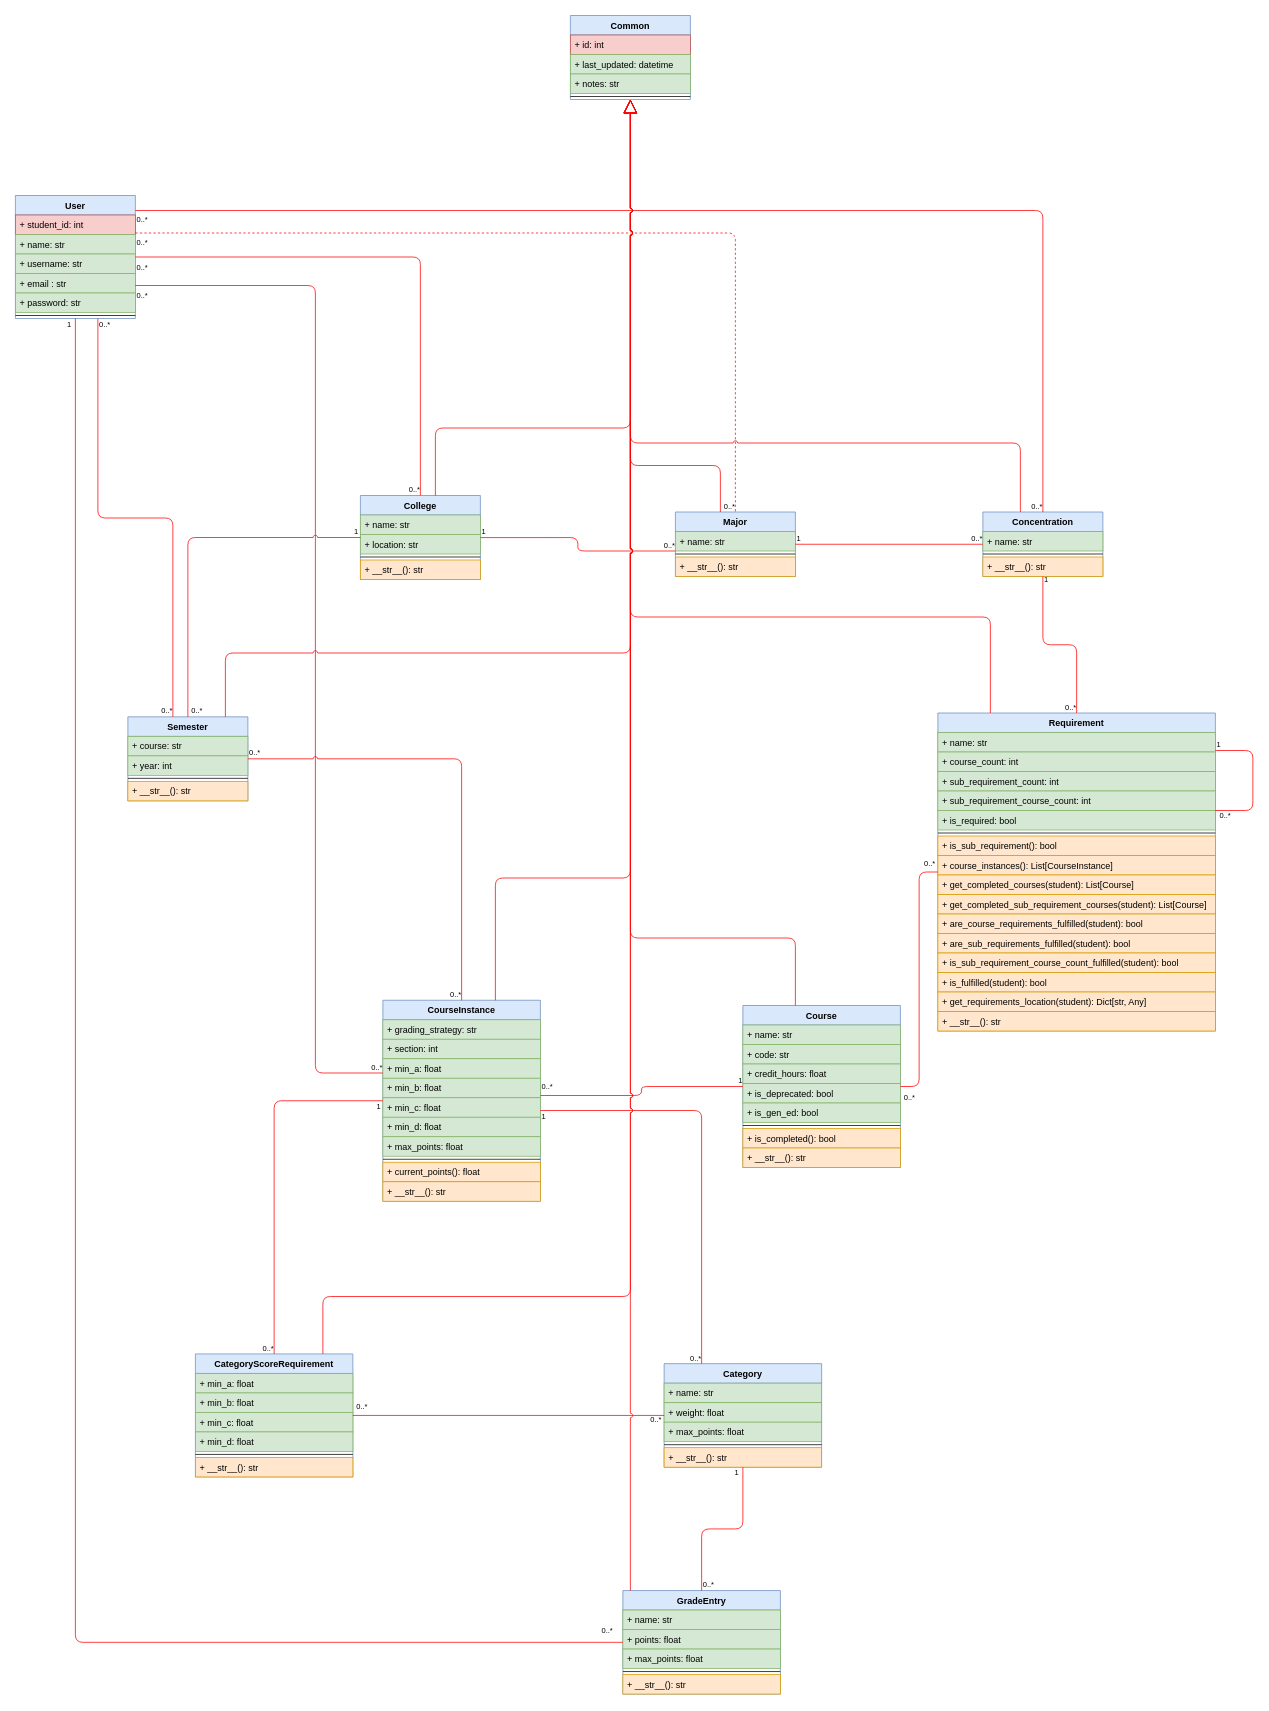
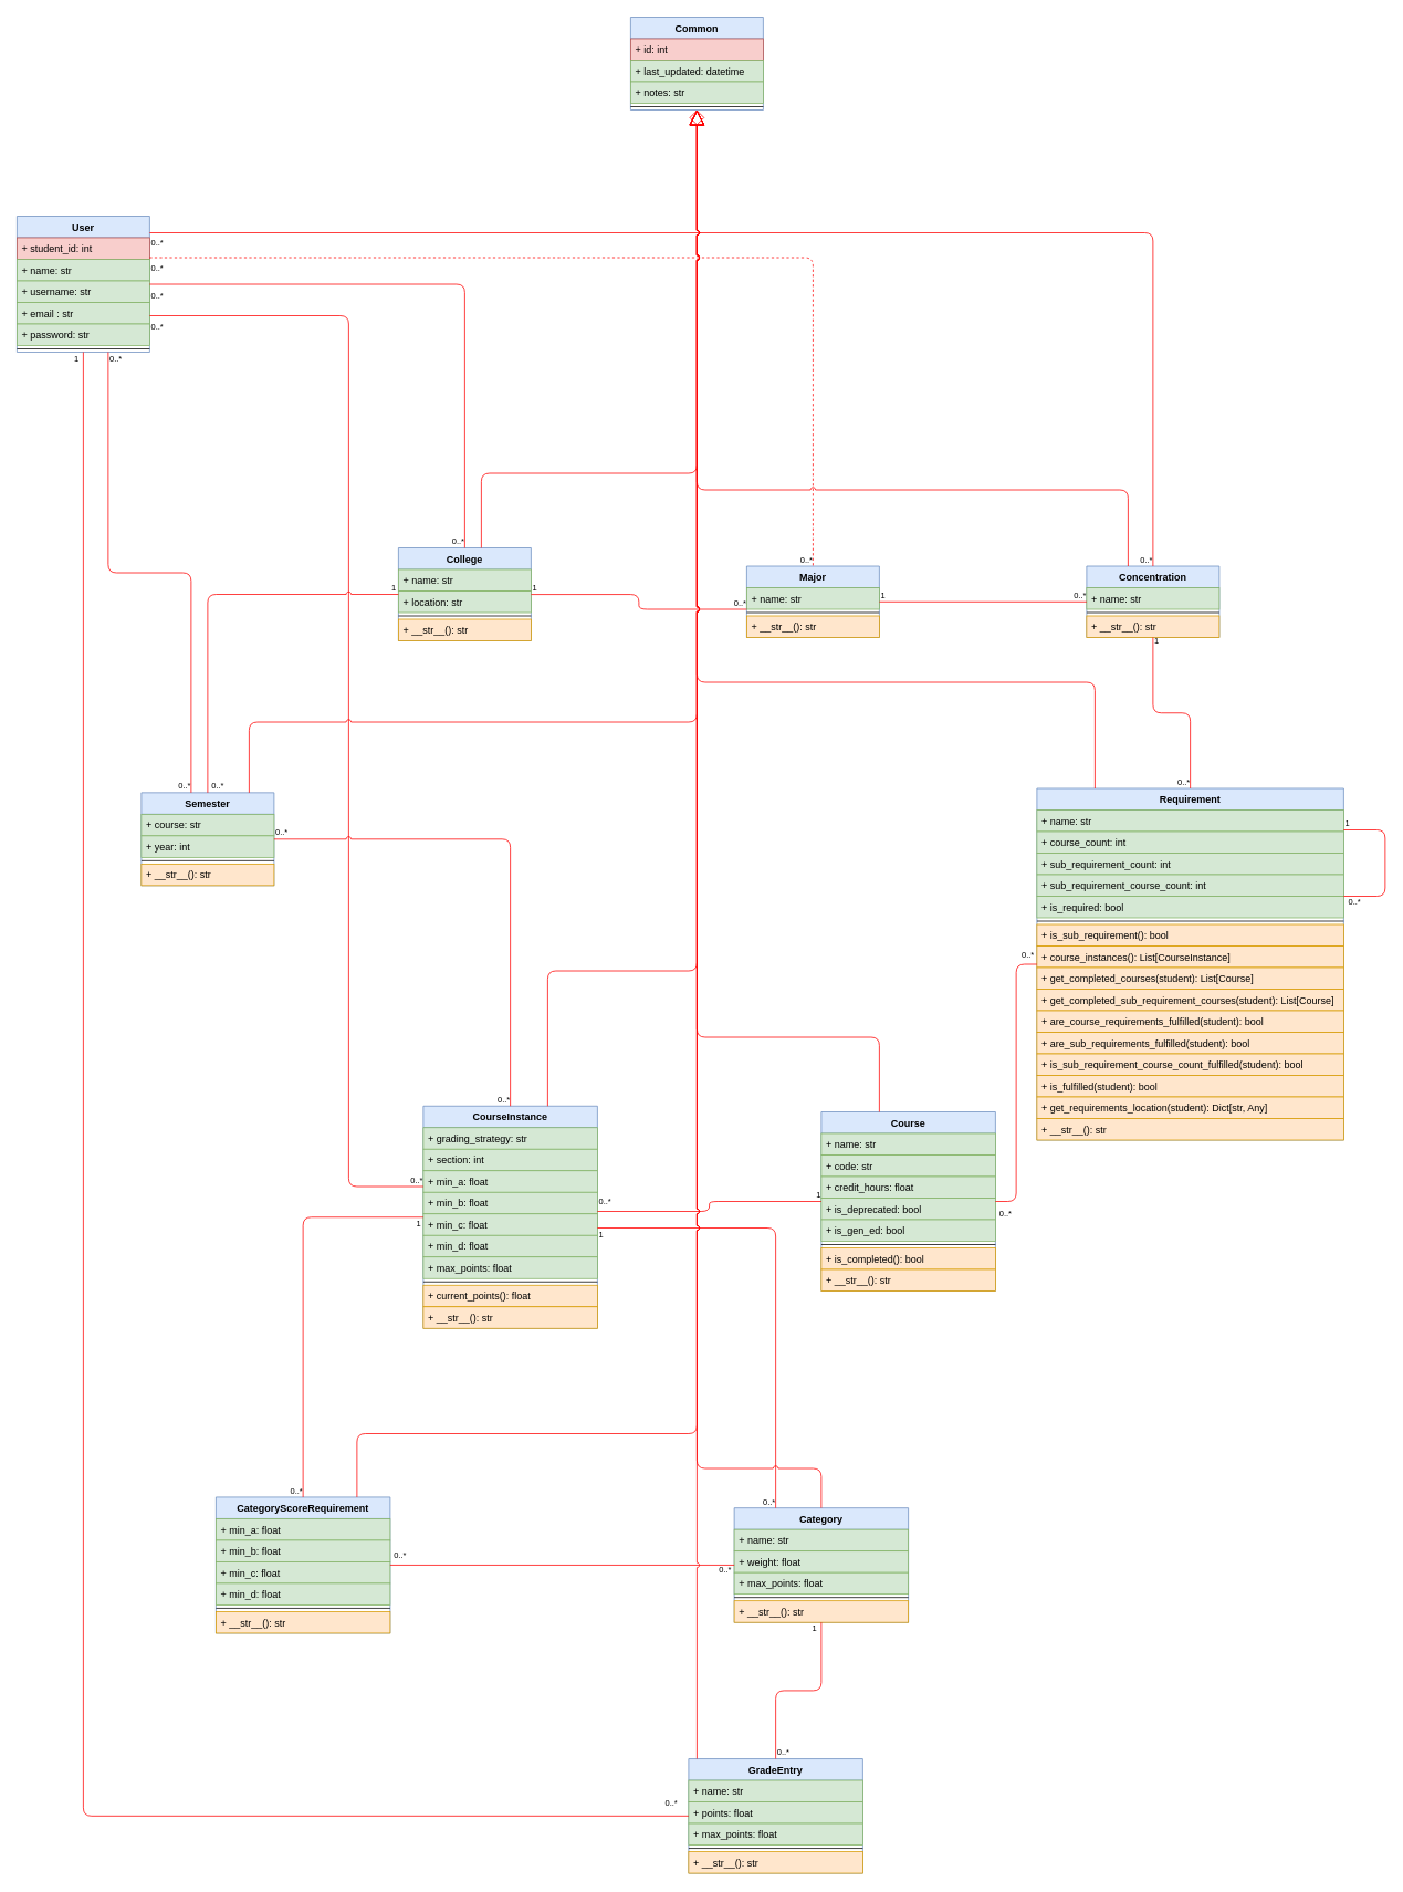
- <mxCell id="145" value="" style="endArrow=block;endSize=16;endFill=0;html=1;strokeColor=#FF0000;edgeStyle=elbowEdgeStyle;elbow=vertical;jumpStyle=arc;" edge="1" parent="1" source="14" target="137"><mxGeometry width="160" relative="1" as="geometry"><mxPoint x="1170" y="230" as="sourcePoint" /><mxPoint x="1090" y="-50" as="targetPoint" /><Array as="points"><mxPoint x="960" y="620" /><mxPoint x="960" y="590" /><mxPoint x="840" y="590" /><mxPoint x="950" y="440" /></Array></mxGeometry></mxCell>
- <mxCell id="147" value="" style="endArrow=block;endSize=16;endFill=0;html=1;strokeColor=#FF0000;edgeStyle=elbowEdgeStyle;elbow=vertical;jumpStyle=arc;" edge="1" parent="1" source="39" target="137"><mxGeometry width="160" relative="1" as="geometry"><mxPoint x="960" y="1250" as="sourcePoint" /><mxPoint x="880" y="970" as="targetPoint" /><Array as="points"><mxPoint x="1060" y="1250" /><mxPoint x="840" y="1250" /><mxPoint x="920" y="1250" /></Array></mxGeometry></mxCell>
+ <mxCell id="147" value="" style="endArrow=diamond;endSize=16;endFill=0;html=1;strokeColor=#FF0000;edgeStyle=elbowEdgeStyle;elbow=vertical;jumpStyle=arc;" edge="1" parent="1" source="39" target="137"><mxGeometry width="160" relative="1" as="geometry"><mxPoint x="960" y="1250" as="sourcePoint" /><mxPoint x="880" y="970" as="targetPoint" /><Array as="points"><mxPoint x="1060" y="1250" /><mxPoint x="840" y="1250" /><mxPoint x="920" y="1250" /></Array></mxGeometry></mxCell>
+ <mxCell id="146" value="" style="endArrow=block;endSize=16;endFill=0;html=1;strokeColor=#FF0000;edgeStyle=elbowEdgeStyle;elbow=vertical;jumpStyle=arc;" edge="1" parent="1" source="66" target="137"><mxGeometry width="160" relative="1" as="geometry"><mxPoint x="920" y="1770" as="sourcePoint" /><mxPoint x="840" y="1490" as="targetPoint" /><Array as="points"><mxPoint x="840" y="1770" /><mxPoint x="840" y="1720" /><mxPoint x="880" y="1770" /></Array></mxGeometry></mxCell>
